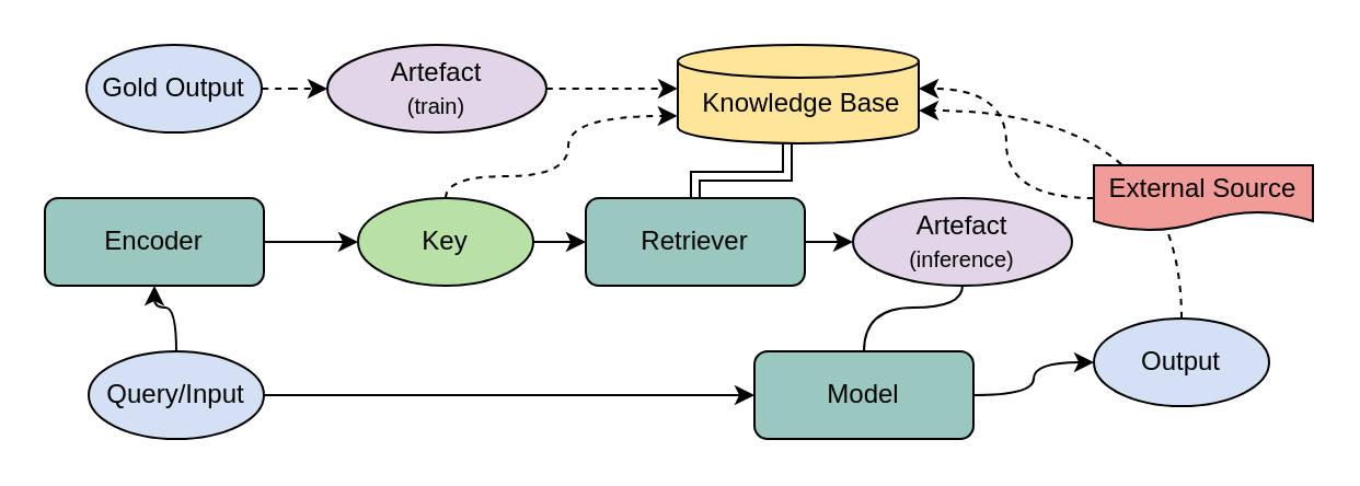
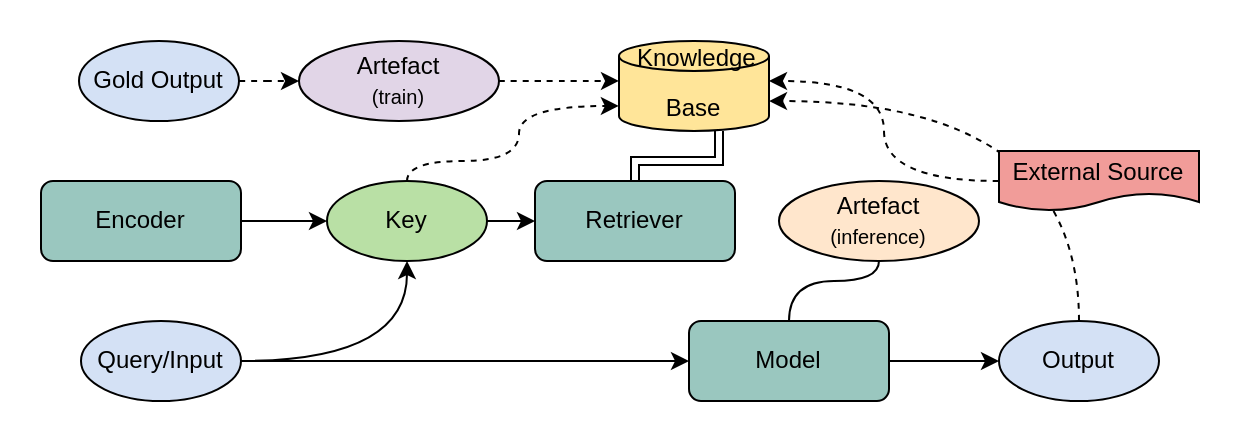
- <mxCell id="21" value="&lt;font style=&quot;font-size: 12px&quot;&gt;&amp;nbsp;K&lt;/font&gt;nowledge Base&lt;font style=&quot;font-size: 24px&quot;&gt; &lt;/font&gt;" style="strokeWidth=1;html=1;shape=mxgraph.flowchart.database;whiteSpace=wrap;fillColor=#FFE599;" parent="1" vertex="1"><mxGeometry x="309" y="20" width="110" height="45" as="geometry" /></mxCell>
+ <mxCell id="21" value="&lt;font style=&quot;font-size: 12px&quot;&gt;&amp;nbsp;K&lt;/font&gt;nowledge Base&lt;font style=&quot;font-size: 24px&quot;&gt; &lt;/font&gt;" style="strokeWidth=1;html=1;shape=mxgraph.flowchart.database;whiteSpace=wrap;fillColor=#FFE599;" parent="1" vertex="1"><mxGeometry x="309" y="20" width="75" height="45" as="geometry" /></mxCell>
- <mxCell id="22" style="edgeStyle=orthogonalEdgeStyle;curved=1;rounded=0;orthogonalLoop=1;jettySize=auto;html=1;" parent="1" source="23" target="3" edge="1"><mxGeometry relative="1" as="geometry" /></mxCell>
- <mxCell id="3" value="&lt;div&gt;Artefact&lt;/div&gt;&lt;div&gt;&lt;font style=&quot;font-size: 10px&quot;&gt;(inference)&lt;/font&gt;&lt;br&gt;&lt;/div&gt;" style="ellipse;whiteSpace=wrap;html=1;fillColor=#E1D5E7;" parent="1" vertex="1"><mxGeometry x="389" y="90" width="100" height="40" as="geometry" /></mxCell>
+ <mxCell id="3" value="&lt;div&gt;Artefact&lt;/div&gt;&lt;div&gt;&lt;font style=&quot;font-size: 10px&quot;&gt;(inference)&lt;/font&gt;&lt;br&gt;&lt;/div&gt;" style="ellipse;whiteSpace=wrap;html=1;fillColor=#ffe6cc;" parent="1" vertex="1"><mxGeometry x="389" y="90" width="100" height="40" as="geometry" /></mxCell>
- <mxCell id="12" style="edgeStyle=orthogonalEdgeStyle;curved=1;rounded=0;orthogonalLoop=1;jettySize=auto;html=1;" parent="1" source="13" target="7" edge="1"><mxGeometry relative="1" as="geometry" /></mxCell>
+ <mxCell id="12" style="edgeStyle=orthogonalEdgeStyle;curved=1;rounded=0;orthogonalLoop=1;jettySize=auto;html=1;" parent="1" source="13" target="10" edge="1"><mxGeometry relative="1" as="geometry" /></mxCell>
- <mxCell id="17" value="Output" style="ellipse;whiteSpace=wrap;html=1;fillColor=#D4E1F5;" parent="1" vertex="1"><mxGeometry x="499" y="145" width="80" height="40" as="geometry" /></mxCell>
+ <mxCell id="17" value="Output" style="ellipse;whiteSpace=wrap;html=1;fillColor=#D4E1F5;" parent="1" vertex="1"><mxGeometry x="499" y="160" width="80" height="40" as="geometry" /></mxCell>
